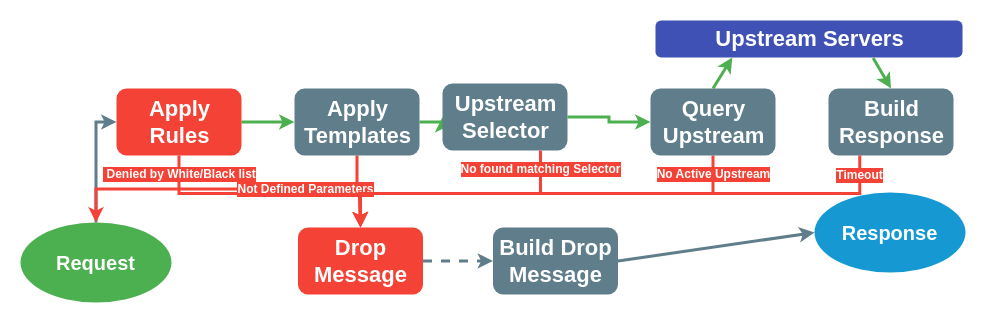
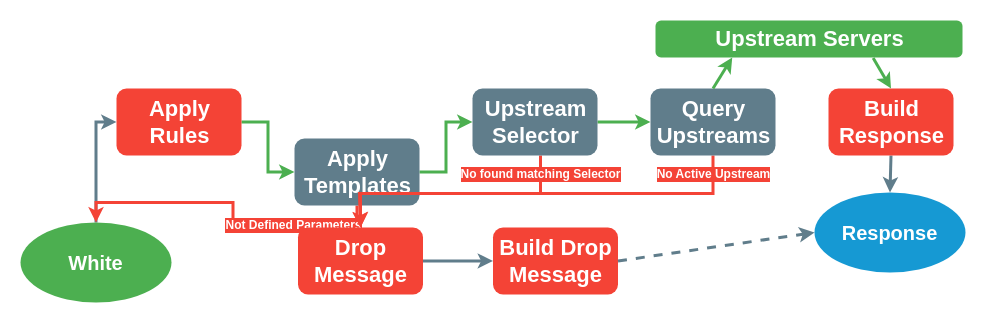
- <mxCell id="23" value="Upstream Servers&lt;br&gt;" style="rounded=1;fillColor=#3F51B5;strokeColor=none;strokeWidth=3;shadow=0;html=1;fontColor=#FFFFFF;fontStyle=1;fontSize=22;" vertex="1" parent="1"><mxGeometry x="655" y="20" width="307" height="37" as="geometry" /></mxCell>
+ <mxCell id="23" value="Upstream Servers&lt;br&gt;" style="rounded=1;fillColor=#4caf50;strokeColor=none;strokeWidth=3;shadow=0;html=1;fontColor=#FFFFFF;fontStyle=1;fontSize=22;" vertex="1" parent="1"><mxGeometry x="655" y="20" width="307" height="37" as="geometry" /></mxCell>
- <mxCell id="13" value="Upstream&lt;br&gt;Selector&lt;br&gt;" style="rounded=1;fillColor=#607D8B;strokeColor=none;strokeWidth=3;shadow=0;html=1;fontColor=#FFFFFF;fontStyle=1;fontSize=22;" vertex="1" parent="1"><mxGeometry x="442" y="83" width="125" height="67" as="geometry" /></mxCell>
+ <mxCell id="13" value="Upstream&lt;br&gt;Selector&lt;br&gt;" style="rounded=1;fillColor=#607D8B;strokeColor=none;strokeWidth=3;shadow=0;html=1;fontColor=#FFFFFF;fontStyle=1;fontSize=22;" vertex="1" parent="1"><mxGeometry x="472" y="88" width="125" height="67" as="geometry" /></mxCell>
- <mxCell id="10" value="Apply&lt;br&gt;Templates&lt;br&gt;" style="rounded=1;fillColor=#607D8B;strokeColor=none;strokeWidth=3;shadow=0;html=1;fontColor=#FFFFFF;fontStyle=1;fontSize=22;" vertex="1" parent="1"><mxGeometry x="294" y="88" width="125" height="67" as="geometry" /></mxCell>
+ <mxCell id="10" value="Apply&lt;br&gt;Templates&lt;br&gt;" style="rounded=1;fillColor=#607D8B;strokeColor=none;strokeWidth=3;shadow=0;html=1;fontColor=#FFFFFF;fontStyle=1;fontSize=22;" vertex="1" parent="1"><mxGeometry x="294" y="138" width="125" height="67" as="geometry" /></mxCell>
- <mxCell id="20" value="Build &lt;br&gt;Response&lt;br&gt;" style="rounded=1;fillColor=#607D8B;strokeColor=none;strokeWidth=3;shadow=0;html=1;fontColor=#FFFFFF;fontStyle=1;fontSize=22;" vertex="1" parent="1"><mxGeometry x="828" y="88" width="125" height="67" as="geometry" /></mxCell>
+ <mxCell id="20" value="Build &lt;br&gt;Response&lt;br&gt;" style="rounded=1;fillColor=#f44336;strokeColor=none;strokeWidth=3;shadow=0;html=1;fontColor=#FFFFFF;fontStyle=1;fontSize=22;" vertex="1" parent="1"><mxGeometry x="828" y="88" width="125" height="67" as="geometry" /></mxCell>
- <mxCell id="18" value="Query&lt;br&gt;Upstream&lt;br&gt;" style="rounded=1;fillColor=#607D8B;strokeColor=none;strokeWidth=3;shadow=0;html=1;fontColor=#FFFFFF;fontStyle=1;fontSize=22;" vertex="1" parent="1"><mxGeometry x="650" y="88" width="125" height="67" as="geometry" /></mxCell>
+ <mxCell id="18" value="Query&lt;br&gt;Upstreams&lt;br&gt;" style="rounded=1;fillColor=#607D8B;strokeColor=none;strokeWidth=3;shadow=0;html=1;fontColor=#FFFFFF;fontStyle=1;fontSize=22;" vertex="1" parent="1"><mxGeometry x="650" y="88" width="125" height="67" as="geometry" /></mxCell>
+ <mxCell id="19" style="edgeStyle=none;rounded=0;orthogonalLoop=1;jettySize=auto;html=1;shadow=0;labelBackgroundColor=#F44336;strokeColor=#607D8B;strokeWidth=3;fontSize=12;fontColor=#FFFFFF;exitX=0.5;exitY=1;exitDx=0;exitDy=0;entryX=0.5;entryY=0;entryDx=0;entryDy=0;" edge="1" parent="1" source="20" target="4"><mxGeometry relative="1" as="geometry"><mxPoint x="903" y="222" as="targetPoint" /></mxGeometry></mxCell>
- <mxCell id="6" value="&amp;nbsp;Denied by White/Black list" style="edgeStyle=orthogonalEdgeStyle;rounded=0;orthogonalLoop=1;jettySize=auto;html=1;exitX=0.5;exitY=1;exitDx=0;exitDy=0;entryX=0.5;entryY=0;entryDx=0;entryDy=0;fontSize=12;fontColor=#FFFFFF;labelBackgroundColor=#F44336;strokeColor=#F44336;strokeWidth=3;fontStyle=1;shadow=0;" edge="1" parent="1" source="7" target="15"><mxGeometry x="-0.852" relative="1" as="geometry"><Array as="points"><mxPoint x="178" y="193" /><mxPoint x="359" y="193" /></Array><mxPoint as="offset" /></mxGeometry></mxCell>
- <mxCell id="21" value="Timeout" style="edgeStyle=orthogonalEdgeStyle;rounded=0;orthogonalLoop=1;jettySize=auto;html=1;exitX=0.25;exitY=1;exitDx=0;exitDy=0;entryX=0.5;entryY=0;entryDx=0;entryDy=0;shadow=0;labelBackgroundColor=#F44336;strokeColor=#F44336;strokeWidth=3;fontSize=12;fontColor=#FFFFFF;fontStyle=1" edge="1" parent="1" source="20" target="15"><mxGeometry x="-0.93" relative="1" as="geometry"><mxPoint x="715.333" y="163.667" as="sourcePoint" /><mxPoint x="368.667" y="237" as="targetPoint" /><Array as="points"><mxPoint x="829" y="193" /><mxPoint x="359" y="193" /></Array><mxPoint as="offset" /></mxGeometry></mxCell>
- <mxCell id="22" style="edgeStyle=none;rounded=0;orthogonalLoop=1;jettySize=auto;html=1;shadow=0;labelBackgroundColor=#F44336;strokeColor=#607D8B;strokeWidth=3;fontSize=12;fontColor=#FFFFFF;exitX=1;exitY=0.5;exitDx=0;exitDy=0;entryX=0;entryY=0.5;entryDx=0;entryDy=0;" edge="1" parent="1" source="16" target="4"><mxGeometry relative="1" as="geometry"><mxPoint x="901" y="164" as="sourcePoint" /><mxPoint x="902.155" y="240" as="targetPoint" /></mxGeometry></mxCell>
+ <mxCell id="22" style="edgeStyle=none;rounded=0;orthogonalLoop=1;jettySize=auto;html=1;shadow=0;labelBackgroundColor=#F44336;strokeColor=#607D8B;strokeWidth=3;fontSize=12;fontColor=#FFFFFF;exitX=1;exitY=0.5;exitDx=0;exitDy=0;entryX=0;entryY=0.5;entryDx=0;entryDy=0;dashed=1;" edge="1" parent="1" source="16" target="4"><mxGeometry relative="1" as="geometry"><mxPoint x="901" y="164" as="sourcePoint" /><mxPoint x="902.155" y="240" as="targetPoint" /></mxGeometry></mxCell>
- <mxCell id="14" style="edgeStyle=orthogonalEdgeStyle;rounded=0;orthogonalLoop=1;jettySize=auto;html=1;exitX=1;exitY=0.5;exitDx=0;exitDy=0;entryX=0;entryY=0.5;entryDx=0;entryDy=0;labelBackgroundColor=#F44336;fontSize=18;fontColor=#FFFFFF;strokeWidth=3;strokeColor=#607D8B;shadow=0;dashed=1;" edge="1" parent="1" source="15" target="16"><mxGeometry relative="1" as="geometry" /></mxCell>
+ <mxCell id="14" style="edgeStyle=orthogonalEdgeStyle;rounded=0;orthogonalLoop=1;jettySize=auto;html=1;exitX=1;exitY=0.5;exitDx=0;exitDy=0;entryX=0;entryY=0.5;entryDx=0;entryDy=0;labelBackgroundColor=#F44336;fontSize=18;fontColor=#FFFFFF;strokeWidth=3;strokeColor=#607D8B;shadow=0;" edge="1" parent="1" source="15" target="16"><mxGeometry relative="1" as="geometry" /></mxCell>
- <mxCell id="16" value="Build Drop &lt;br&gt;Message&lt;br&gt;" style="rounded=1;fillColor=#607D8B;strokeColor=none;strokeWidth=3;shadow=0;html=1;fontColor=#FFFFFF;fontStyle=1;fontSize=22;" vertex="1" parent="1"><mxGeometry x="492.5" y="227" width="125" height="67" as="geometry" /></mxCell>
+ <mxCell id="16" value="Build Drop &lt;br&gt;Message&lt;br&gt;" style="rounded=1;fillColor=#f44336;strokeColor=none;strokeWidth=3;shadow=0;html=1;fontColor=#FFFFFF;fontStyle=1;fontSize=22;" vertex="1" parent="1"><mxGeometry x="492.5" y="227" width="125" height="67" as="geometry" /></mxCell>
- <mxCell id="3" value="Request&lt;br&gt;" style="ellipse;whiteSpace=wrap;html=1;shadow=0;fontFamily=Helvetica;fontSize=20;fontColor=#FFFFFF;align=center;strokeWidth=3;fillColor=#4CAF50;strokeColor=none;fontStyle=1" vertex="1" parent="1"><mxGeometry x="20" y="222" width="151" height="80" as="geometry" /></mxCell>
+ <mxCell id="3" value="White&lt;br&gt;" style="ellipse;whiteSpace=wrap;html=1;shadow=0;fontFamily=Helvetica;fontSize=20;fontColor=#FFFFFF;align=center;strokeWidth=3;fillColor=#4CAF50;strokeColor=none;fontStyle=1" vertex="1" parent="1"><mxGeometry x="20" y="222" width="151" height="80" as="geometry" /></mxCell>
